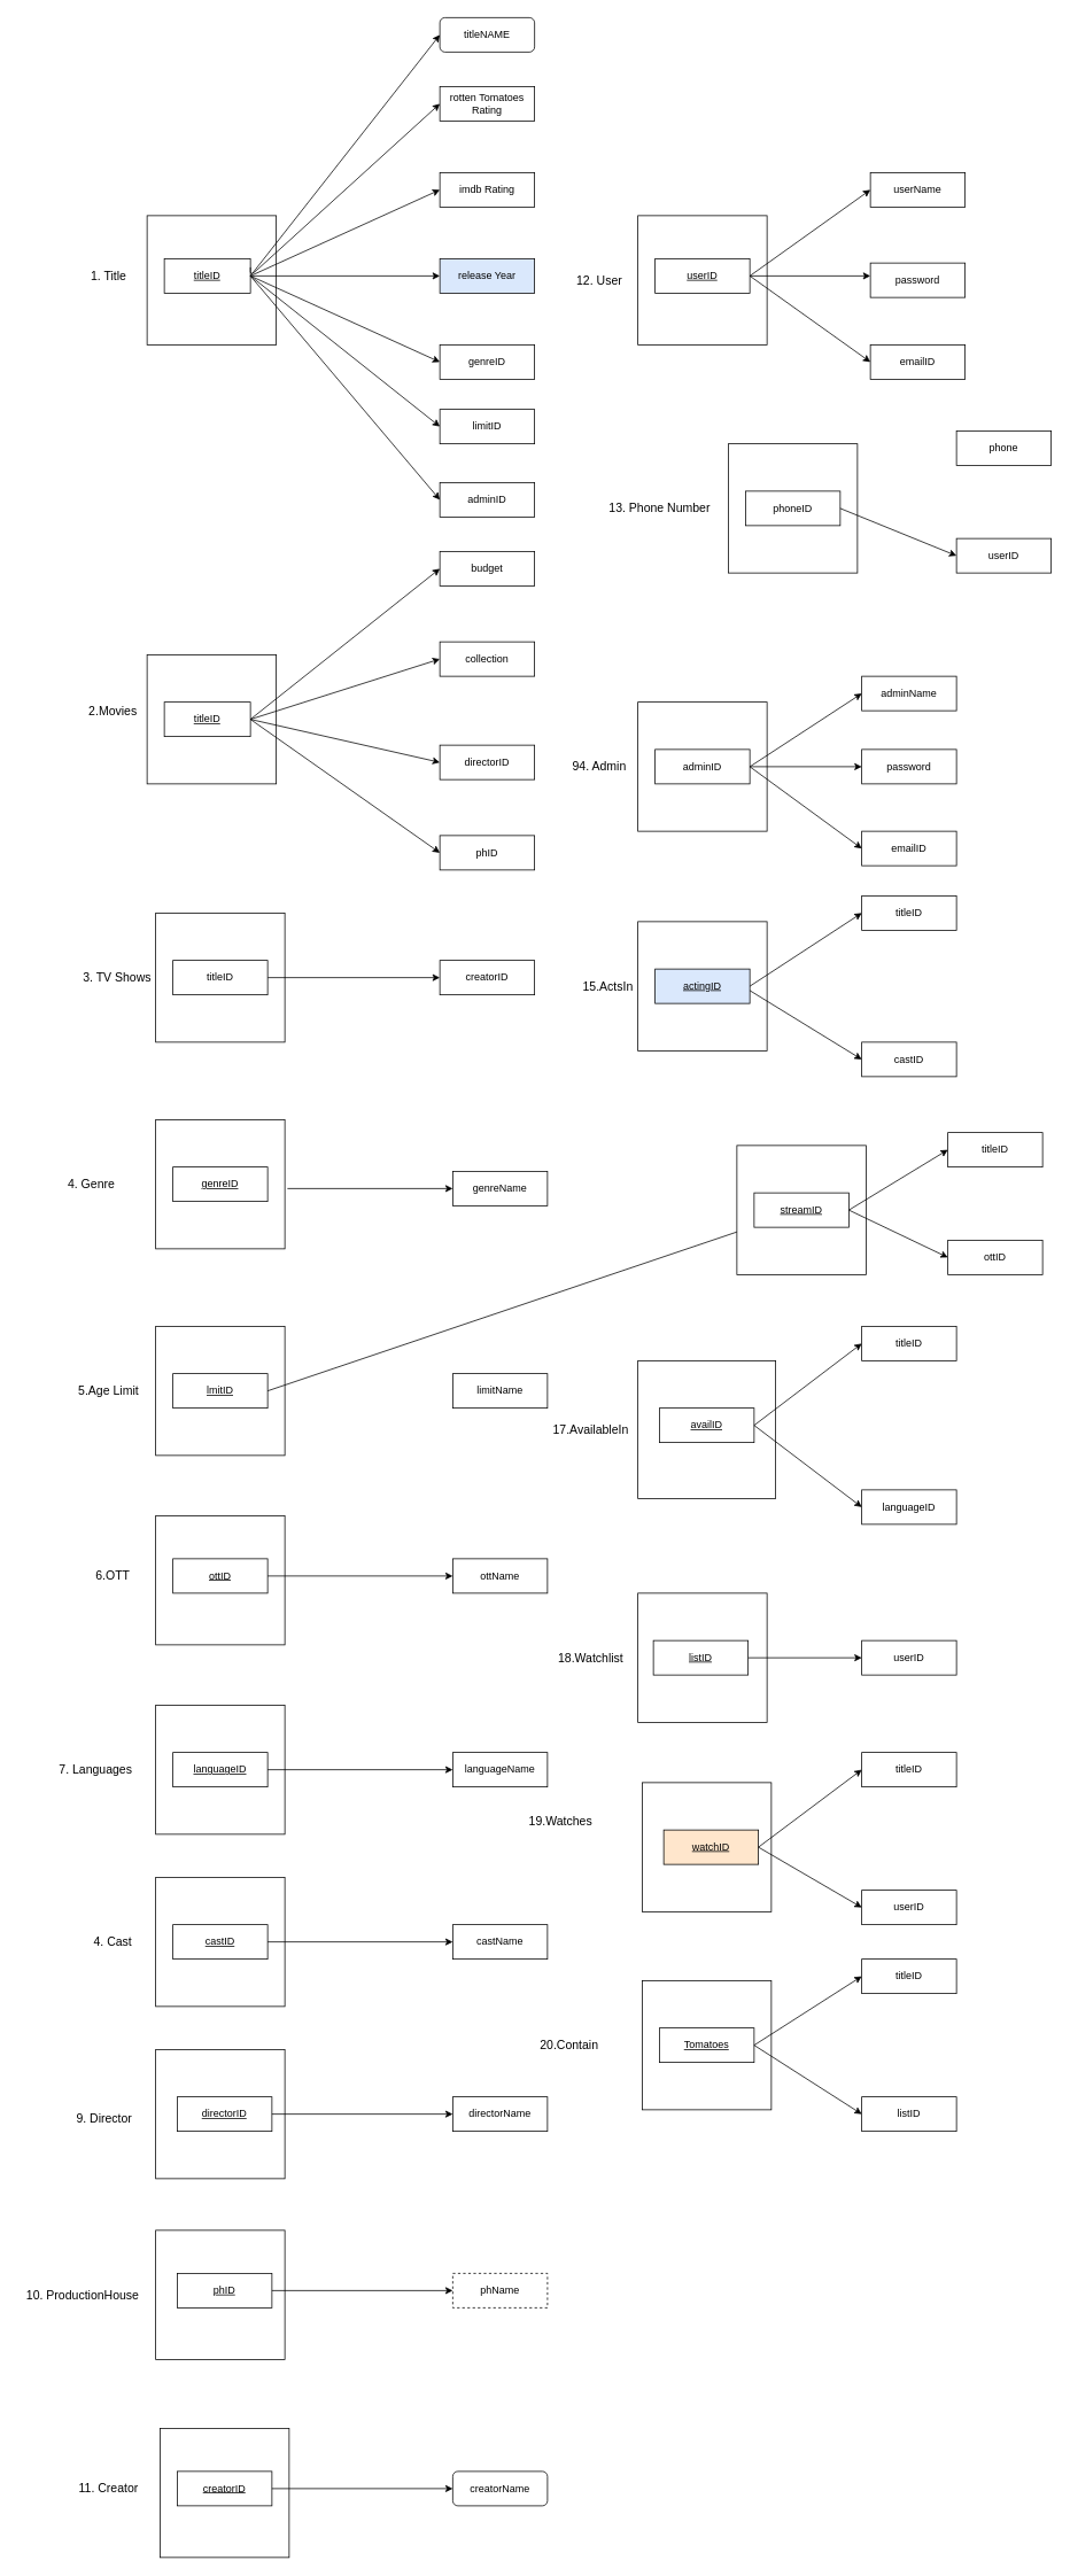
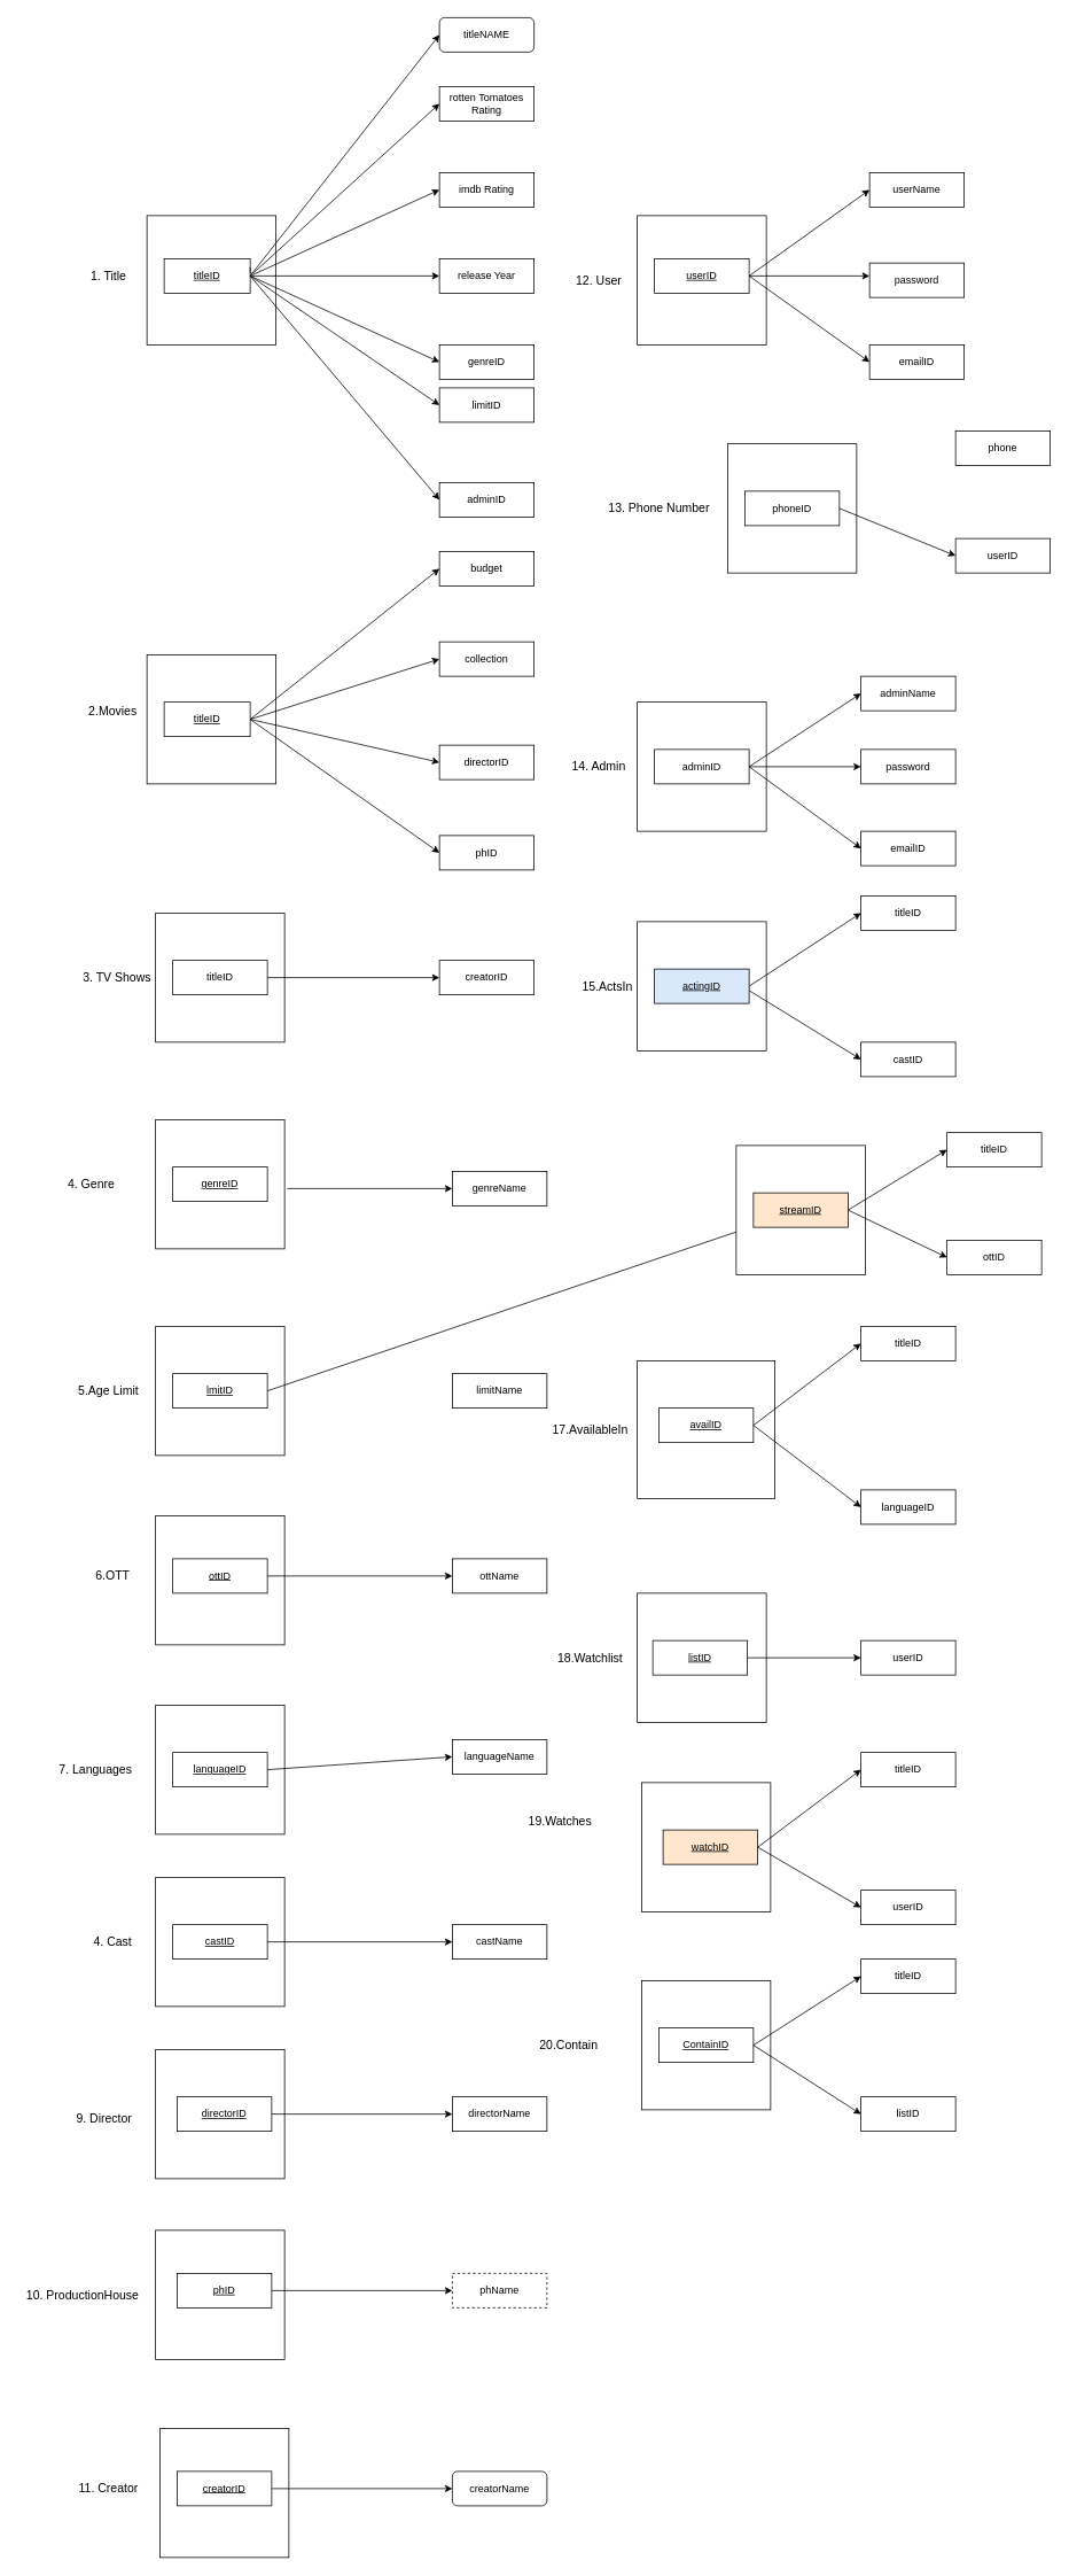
- <mxCell id="5" value="&lt;span&gt;release Year&lt;/span&gt;" style="rounded=0;whiteSpace=wrap;html=1;fillColor=#dae8fc;" parent="1" vertex="1"><mxGeometry x="510" y="300" width="110" height="40" as="geometry" /></mxCell>
+ <mxCell id="5" value="&lt;span&gt;release Year&lt;/span&gt;" style="rounded=0;whiteSpace=wrap;html=1;" parent="1" vertex="1"><mxGeometry x="510" y="300" width="110" height="40" as="geometry" /></mxCell>
- <mxCell id="77" value="limitID" style="rounded=0;whiteSpace=wrap;html=1;" parent="1" vertex="1"><mxGeometry x="510" y="475" width="110" height="40" as="geometry" /></mxCell>
+ <mxCell id="77" value="limitID" style="rounded=0;whiteSpace=wrap;html=1;" parent="1" vertex="1"><mxGeometry x="510" y="450" width="110" height="40" as="geometry" /></mxCell>
- <mxCell id="74" value="&lt;font style=&quot;font-size: 14px&quot;&gt;94. Admin&lt;/font&gt;" style="text;html=1;align=center;verticalAlign=middle;resizable=0;points=[];autosize=1;" parent="1" vertex="1"><mxGeometry x="655" y="880" width="80" height="20" as="geometry" /></mxCell>
+ <mxCell id="74" value="&lt;font style=&quot;font-size: 14px&quot;&gt;14. Admin&lt;/font&gt;" style="text;html=1;align=center;verticalAlign=middle;resizable=0;points=[];autosize=1;" parent="1" vertex="1"><mxGeometry x="655" y="880" width="80" height="20" as="geometry" /></mxCell>
- <mxCell id="107" value="&lt;u&gt;streamID&lt;/u&gt;" style="rounded=0;whiteSpace=wrap;html=1;" parent="1" vertex="1"><mxGeometry x="875" y="1385" width="110" height="40" as="geometry" /></mxCell>
+ <mxCell id="107" value="&lt;u&gt;streamID&lt;/u&gt;" style="rounded=0;whiteSpace=wrap;html=1;fillColor=#ffe6cc;" parent="1" vertex="1"><mxGeometry x="875" y="1385" width="110" height="40" as="geometry" /></mxCell>
- <mxCell id="25" value="languageName" style="rounded=0;whiteSpace=wrap;html=1;" parent="1" vertex="1"><mxGeometry x="525" y="2035" width="110" height="40" as="geometry" /></mxCell>
+ <mxCell id="25" value="languageName" style="rounded=0;whiteSpace=wrap;html=1;" parent="1" vertex="1"><mxGeometry x="525" y="2020" width="110" height="40" as="geometry" /></mxCell>
- <mxCell id="125" value="&lt;u&gt;Tomatoes&lt;/u&gt;" style="rounded=0;whiteSpace=wrap;html=1;" parent="1" vertex="1"><mxGeometry x="765" y="2355" width="110" height="40" as="geometry" /></mxCell>
+ <mxCell id="125" value="&lt;u&gt;ContainID&lt;/u&gt;" style="rounded=0;whiteSpace=wrap;html=1;" parent="1" vertex="1"><mxGeometry x="765" y="2355" width="110" height="40" as="geometry" /></mxCell>
